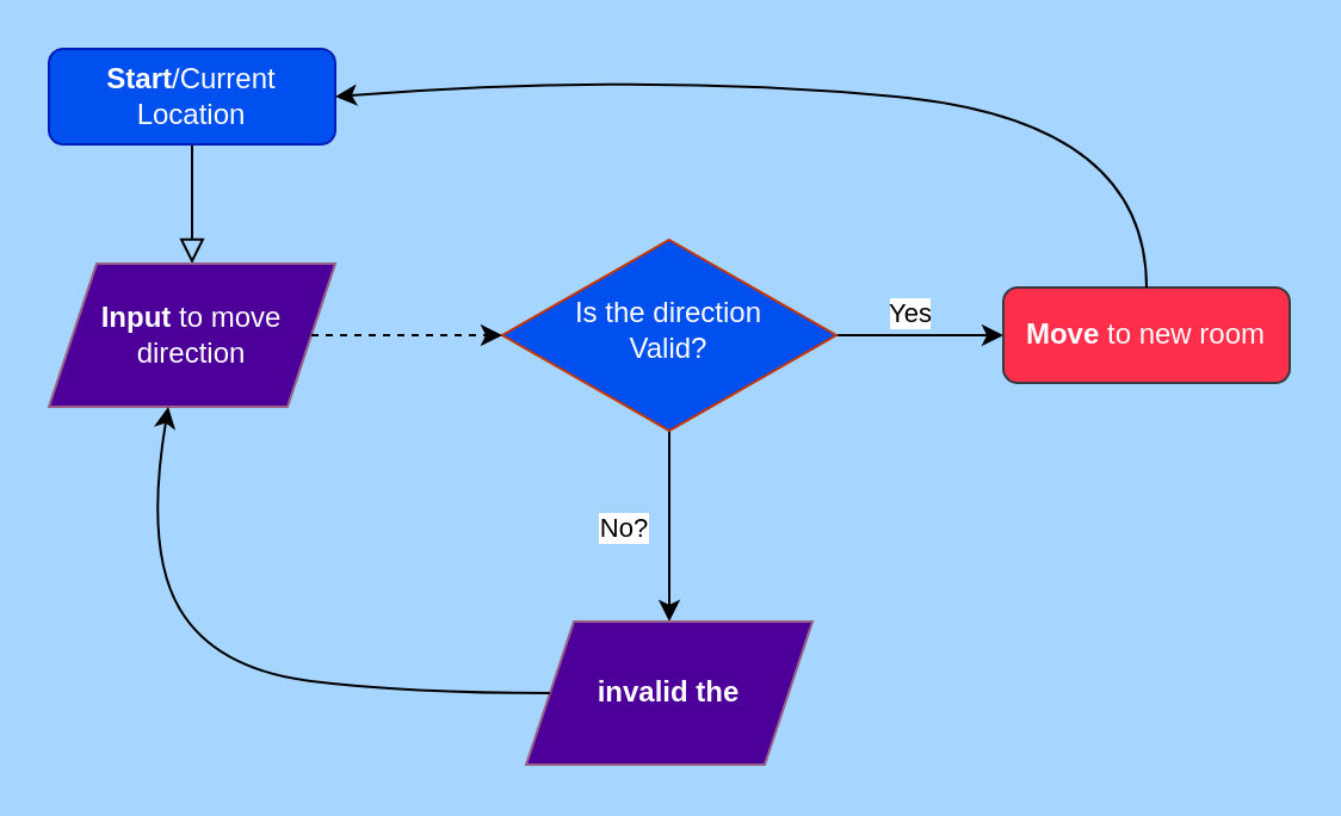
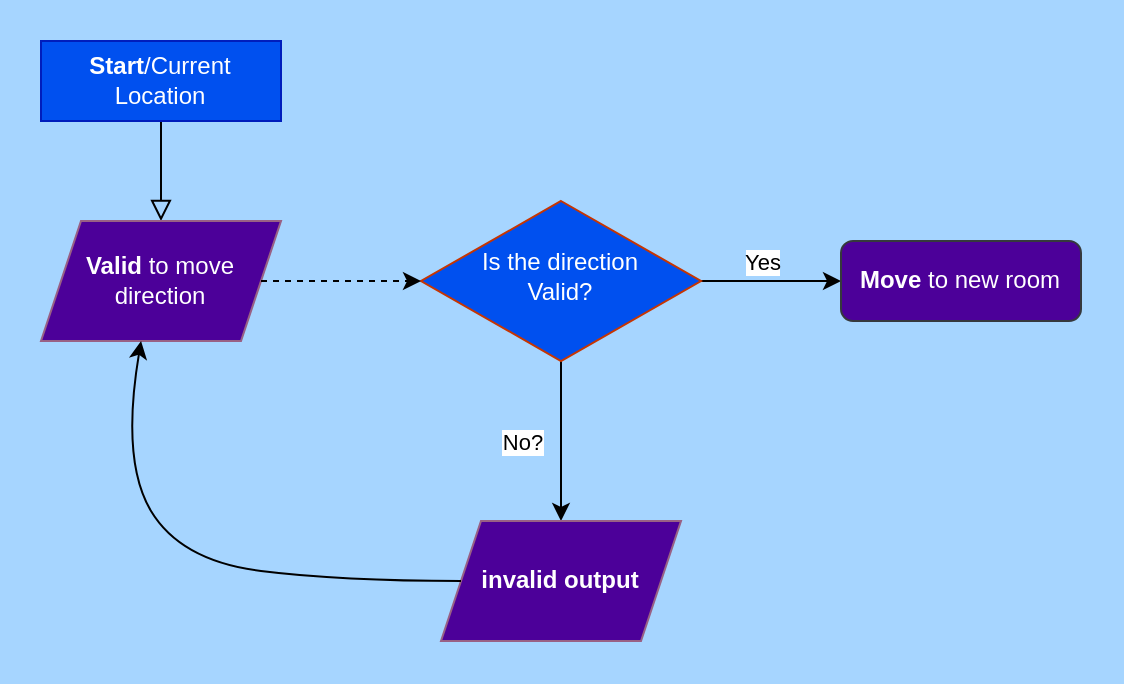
- <mxCell id="14" value="" style="curved=1;endArrow=classic;html=1;rounded=0;exitX=0.5;exitY=0;exitDx=0;exitDy=0;entryX=1;entryY=0.5;entryDx=0;entryDy=0;" edge="1" parent="1" source="9" target="3"><mxGeometry width="50" height="50" relative="1" as="geometry"><mxPoint x="170" y="230" as="sourcePoint" /><mxPoint x="220" y="180" as="targetPoint" /><Array as="points"><mxPoint x="480" y="50" /><mxPoint x="270" y="30" /></Array></mxGeometry></mxCell>
- <mxCell id="3" value="&lt;b&gt;Start&lt;/b&gt;/Current Location" style="rounded=1;whiteSpace=wrap;html=1;fontSize=12;glass=0;strokeWidth=1;shadow=0;fillColor=#0050ef;strokeColor=#001DBC;fontColor=#ffffff;" parent="1" vertex="1"><mxGeometry x="20" y="20" width="120" height="40" as="geometry" /></mxCell>
+ <mxCell id="3" value="&lt;b&gt;Start&lt;/b&gt;/Current Location" style="whiteSpace=wrap;html=1;fontSize=12;glass=0;strokeWidth=1;shadow=0;fillColor=#0050ef;strokeColor=#001DBC;fontColor=#ffffff;rounded=0;" parent="1" vertex="1"><mxGeometry x="20" y="20" width="120" height="40" as="geometry" /></mxCell>
- <mxCell id="10" value="&lt;font color=&quot;#ffffff&quot;&gt;&lt;b&gt;Input &lt;/b&gt;to move direction&lt;/font&gt;" style="shape=parallelogram;perimeter=parallelogramPerimeter;whiteSpace=wrap;html=1;fixedSize=1;fillColor=#4C0099;gradientColor=none;strokeColor=#996185;" vertex="1" parent="1"><mxGeometry x="20" y="110" width="120" height="60" as="geometry" /></mxCell>
+ <mxCell id="10" value="&lt;font color=&quot;#ffffff&quot;&gt;&lt;b&gt;Valid &lt;/b&gt;to move direction&lt;/font&gt;" style="shape=parallelogram;perimeter=parallelogramPerimeter;whiteSpace=wrap;html=1;fixedSize=1;fillColor=#4C0099;gradientColor=none;strokeColor=#996185;" vertex="1" parent="1"><mxGeometry x="20" y="110" width="120" height="60" as="geometry" /></mxCell>
- <mxCell id="9" value="&lt;font color=&quot;#ffffff&quot;&gt;&lt;b&gt;Move &lt;/b&gt;to new room&lt;/font&gt;" style="rounded=1;whiteSpace=wrap;html=1;fontSize=12;glass=0;strokeWidth=1;shadow=0;fillColor=#FF2E4A;strokeColor=#36393d;" parent="1" vertex="1"><mxGeometry x="420" y="120" width="120" height="40" as="geometry" /></mxCell>
+ <mxCell id="9" value="&lt;font color=&quot;#ffffff&quot;&gt;&lt;b&gt;Move &lt;/b&gt;to new room&lt;/font&gt;" style="rounded=1;whiteSpace=wrap;html=1;fontSize=12;glass=0;strokeWidth=1;shadow=0;fillColor=#4c0099;strokeColor=#36393d;" parent="1" vertex="1"><mxGeometry x="420" y="120" width="120" height="40" as="geometry" /></mxCell>
- <mxCell id="12" value="&lt;font color=&quot;#ffffff&quot;&gt;&lt;b&gt;invalid the&lt;br&gt;&lt;/b&gt;&lt;/font&gt;" style="shape=parallelogram;perimeter=parallelogramPerimeter;whiteSpace=wrap;html=1;fixedSize=1;fillColor=#4C0099;gradientColor=none;strokeColor=#996185;" vertex="1" parent="1"><mxGeometry x="220" y="260" width="120" height="60" as="geometry" /></mxCell>
+ <mxCell id="12" value="&lt;font color=&quot;#ffffff&quot;&gt;&lt;b&gt;invalid output&lt;br&gt;&lt;/b&gt;&lt;/font&gt;" style="shape=parallelogram;perimeter=parallelogramPerimeter;whiteSpace=wrap;html=1;fixedSize=1;fillColor=#4C0099;gradientColor=none;strokeColor=#996185;" vertex="1" parent="1"><mxGeometry x="220" y="260" width="120" height="60" as="geometry" /></mxCell>
